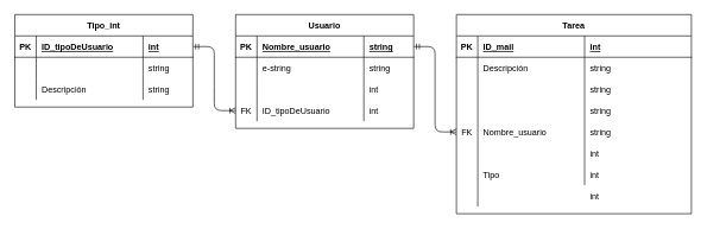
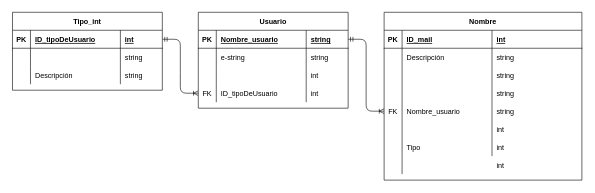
- <mxCell id="32" value="Tarea" style="shape=table;startSize=30;container=1;collapsible=1;childLayout=tableLayout;fixedRows=1;rowLines=0;fontStyle=1;align=center;resizeLast=1;swimlaneFillColor=#ffffff;" parent="1" vertex="1"><mxGeometry x="640" y="20" width="330" height="280" as="geometry" /></mxCell>
+ <mxCell id="32" value="Nombre" style="shape=table;startSize=30;container=1;collapsible=1;childLayout=tableLayout;fixedRows=1;rowLines=0;fontStyle=1;align=center;resizeLast=1;swimlaneFillColor=#ffffff;" parent="1" vertex="1"><mxGeometry x="640" y="20" width="330" height="280" as="geometry" /></mxCell>
